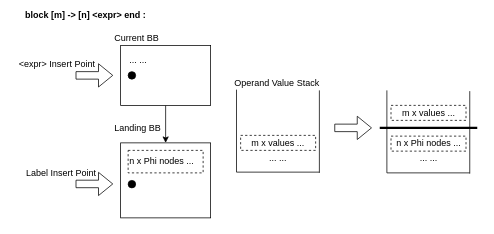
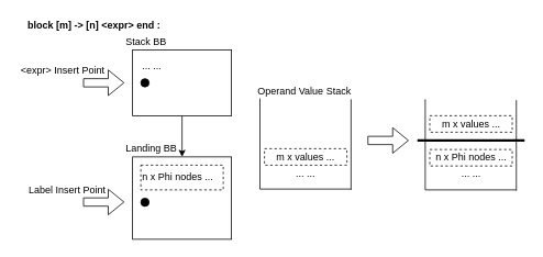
- <mxCell id="13" value="&lt;div align=&quot;left&quot;&gt;&lt;b&gt;block [m] -&amp;gt; [n] &amp;lt;expr&amp;gt; end :&lt;br&gt;&lt;/b&gt;&lt;/div&gt;" style="text;html=1;strokeColor=none;fillColor=none;align=left;verticalAlign=middle;whiteSpace=wrap;rounded=0;dashed=1;" parent="1" vertex="1"><mxGeometry x="31" y="10" width="219" height="20" as="geometry" /></mxCell>
+ <mxCell id="13" value="&lt;div align=&quot;left&quot;&gt;&lt;b&gt;block [m] -&amp;gt; [n] &amp;lt;expr&amp;gt; end :&lt;br&gt;&lt;/b&gt;&lt;/div&gt;" style="text;html=1;strokeColor=none;fillColor=none;align=left;verticalAlign=middle;whiteSpace=wrap;rounded=0;dashed=1;" parent="1" vertex="1"><mxGeometry x="31" y="20" width="219" height="20" as="geometry" /></mxCell>
- <mxCell id="4" value="&lt;div align=&quot;left&quot;&gt;Current BB&lt;/div&gt;" style="text;html=1;strokeColor=none;fillColor=none;align=left;verticalAlign=middle;whiteSpace=wrap;rounded=0;" parent="1" vertex="1"><mxGeometry x="150" y="40" width="120" height="20" as="geometry" /></mxCell>
+ <mxCell id="4" value="&lt;div align=&quot;left&quot;&gt;Stack BB&lt;/div&gt;" style="text;html=1;strokeColor=none;fillColor=none;align=left;verticalAlign=middle;whiteSpace=wrap;rounded=0;" parent="1" vertex="1"><mxGeometry x="150" y="40" width="120" height="20" as="geometry" /></mxCell>
- <mxCell id="7" value="&lt;div align=&quot;left&quot;&gt;Landing BB&lt;br&gt;&lt;/div&gt;" style="text;html=1;strokeColor=none;fillColor=none;align=left;verticalAlign=middle;whiteSpace=wrap;rounded=0;" parent="1" vertex="1"><mxGeometry x="150" y="160" width="120" height="20" as="geometry" /></mxCell>
+ <mxCell id="7" value="&lt;div align=&quot;left&quot;&gt;Landing BB&lt;br&gt;&lt;/div&gt;" style="text;html=1;strokeColor=none;fillColor=none;align=left;verticalAlign=middle;whiteSpace=wrap;rounded=0;" parent="1" vertex="1"><mxGeometry x="150" y="170" width="120" height="20" as="geometry" /></mxCell>
